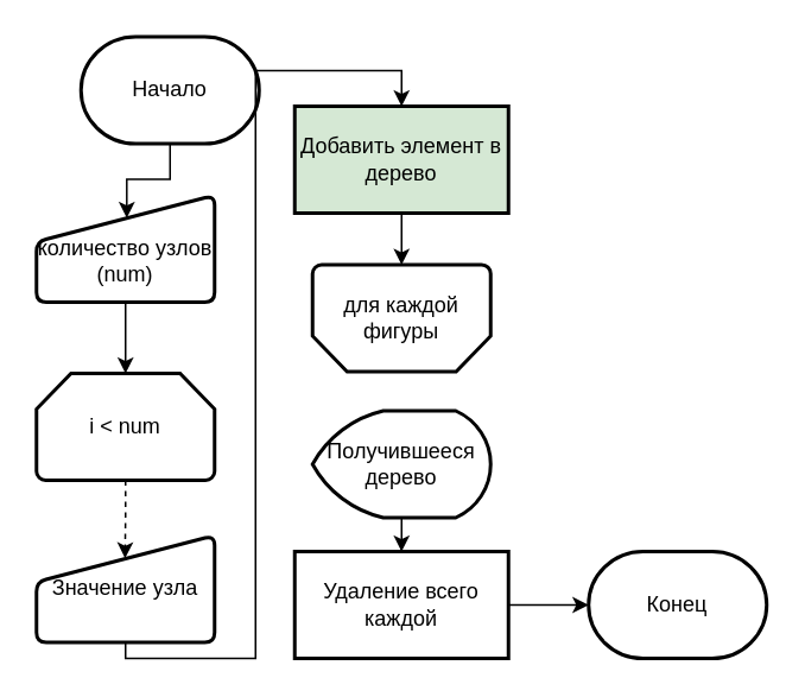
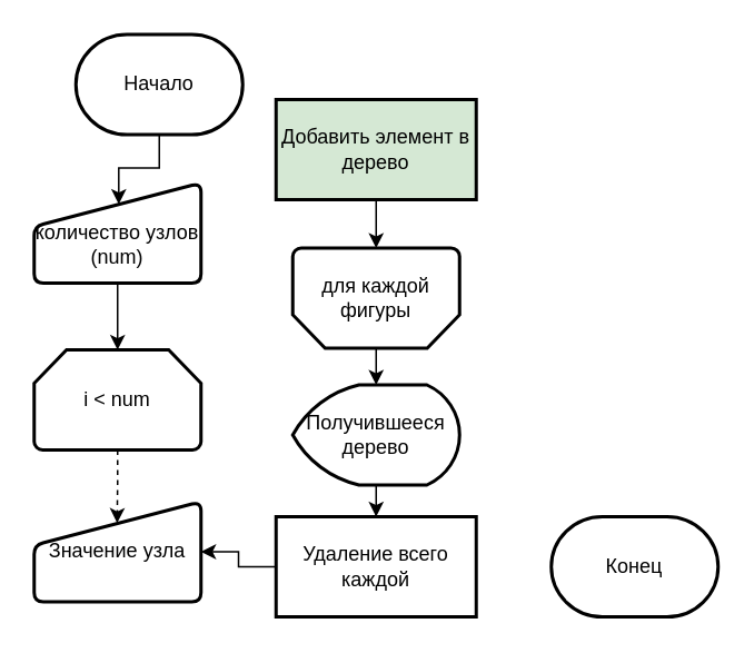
- <mxCell id="8" style="edgeStyle=orthogonalEdgeStyle;rounded=0;orthogonalLoop=1;jettySize=auto;html=1;entryX=0.5;entryY=0;entryDx=0;entryDy=0;" edge="1" parent="1" source="9" target="16"><mxGeometry relative="1" as="geometry"><Array as="points"><mxPoint x="70" y="369" /><mxPoint x="143" y="369" /><mxPoint x="143" y="39" /><mxPoint x="225" y="39" /></Array></mxGeometry></mxCell>
+ <mxCell id="10" style="edgeStyle=orthogonalEdgeStyle;rounded=0;orthogonalLoop=1;jettySize=auto;html=1;" edge="1" parent="1" source="11" target="18"><mxGeometry relative="1" as="geometry" /></mxCell>
- <mxCell id="14" style="edgeStyle=orthogonalEdgeStyle;rounded=0;orthogonalLoop=1;jettySize=auto;html=1;entryX=0;entryY=0.5;entryDx=0;entryDy=0;entryPerimeter=0;" edge="1" parent="1" source="15" target="13"><mxGeometry relative="1" as="geometry" /></mxCell>
+ <mxCell id="14" style="edgeStyle=orthogonalEdgeStyle;rounded=0;orthogonalLoop=1;jettySize=auto;html=1;" edge="1" parent="1" source="15" target="9"><mxGeometry relative="1" as="geometry" /></mxCell>
